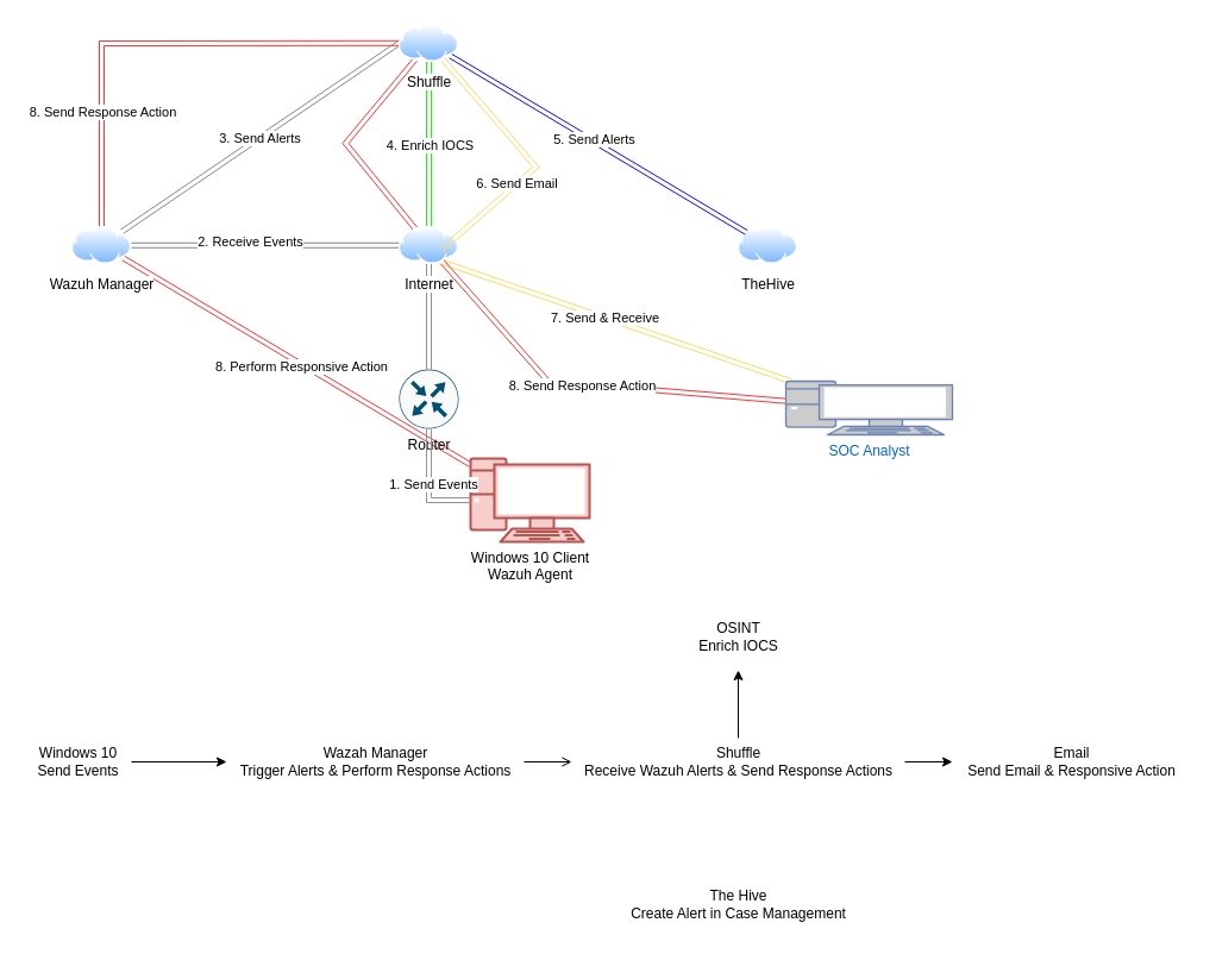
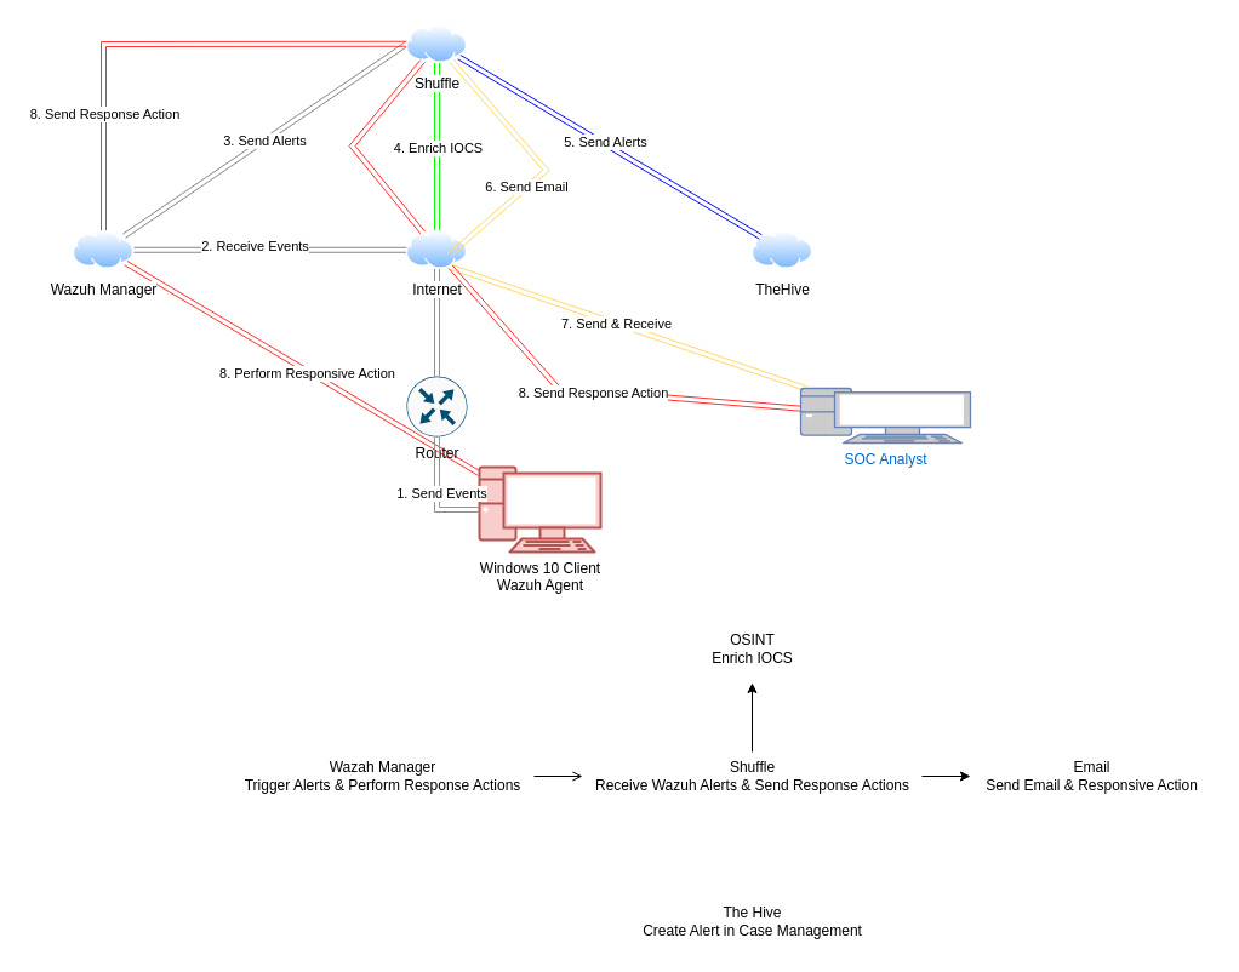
- <mxCell id="33" value="Windows 10&lt;div&gt;Send Events&lt;/div&gt;" style="text;html=1;align=center;verticalAlign=middle;resizable=0;points=[];autosize=1;strokeColor=none;fillColor=none;" vertex="1" parent="1"><mxGeometry x="20" y="620" width="90" height="40" as="geometry" /></mxCell>
- <mxCell id="32" style="edgeStyle=orthogonalEdgeStyle;rounded=0;orthogonalLoop=1;jettySize=auto;html=1;" edge="1" parent="1" source="33" target="35"><mxGeometry relative="1" as="geometry" /></mxCell>
